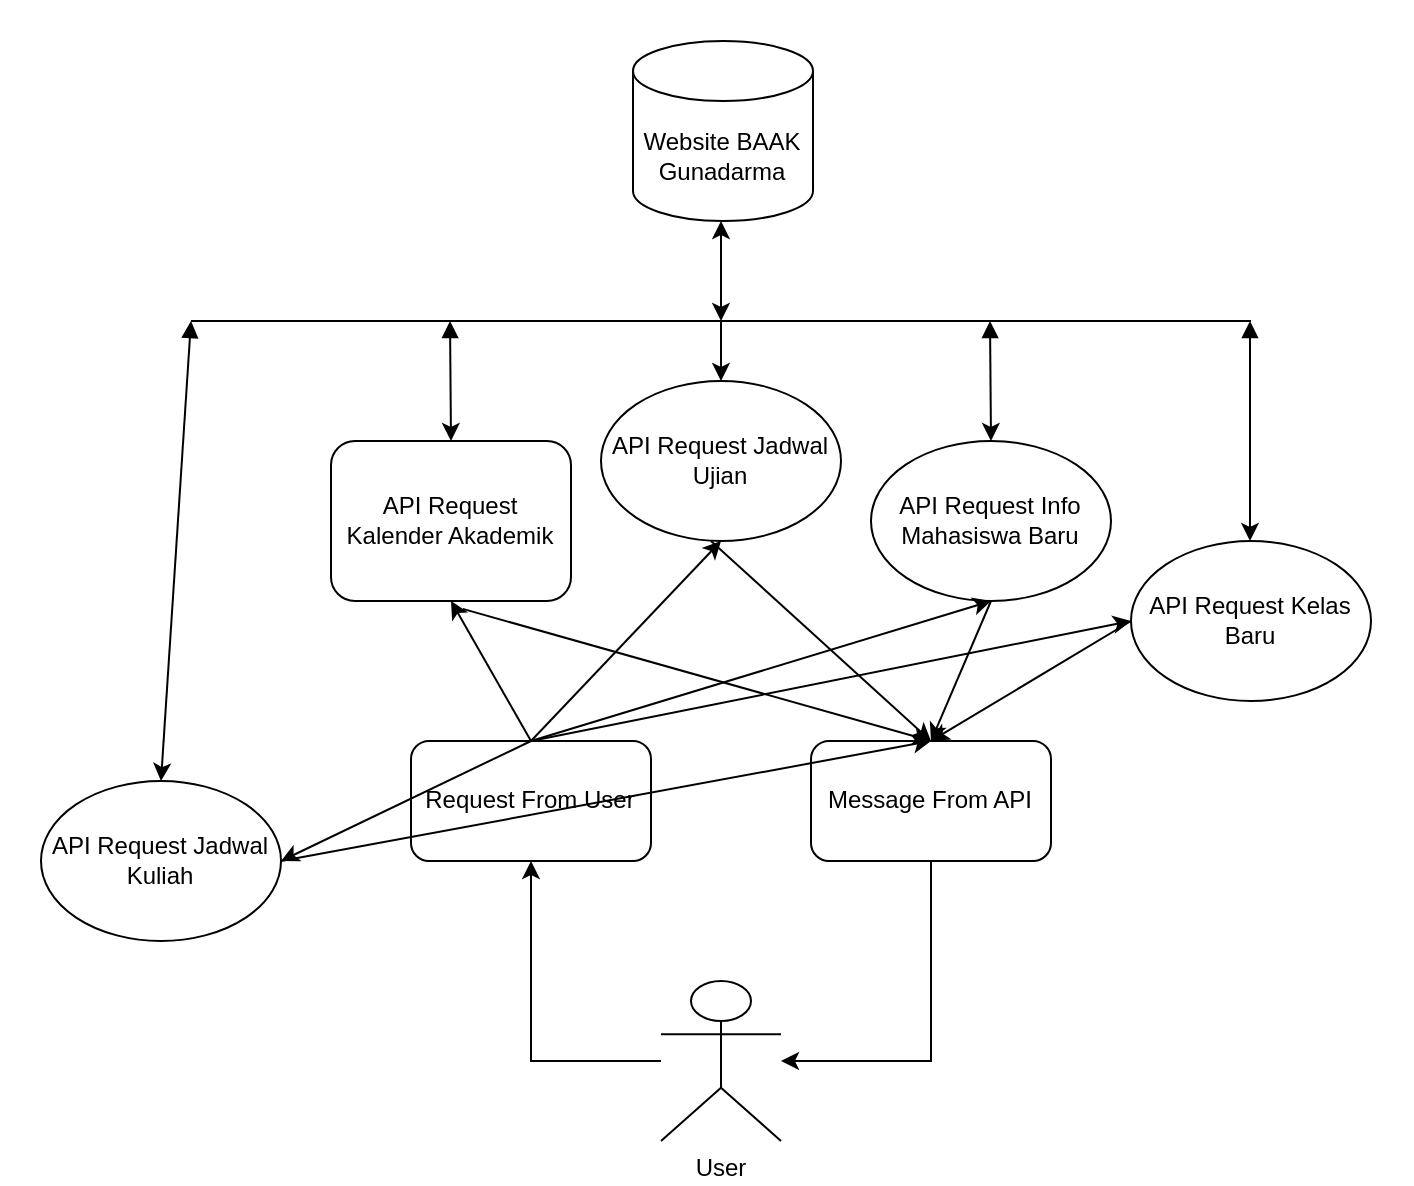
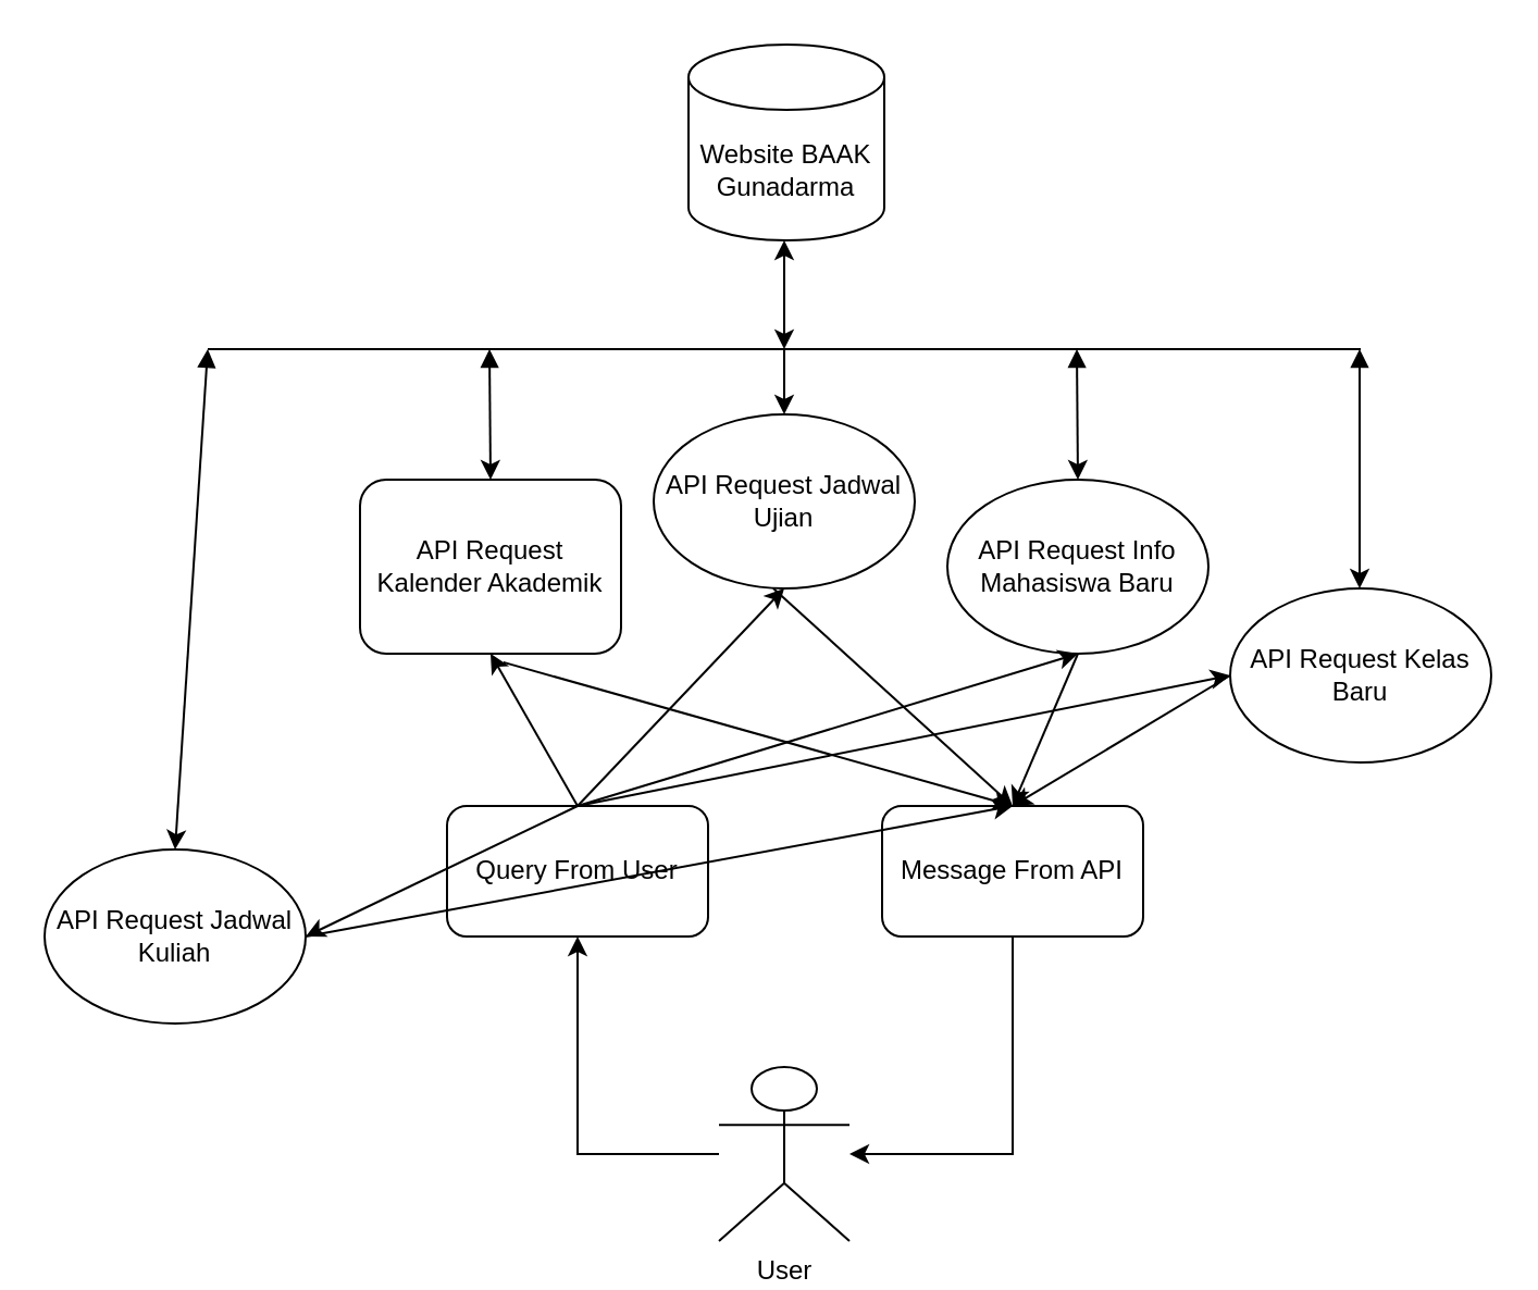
- <mxCell id="14" value="Request From User" style="rounded=1;whiteSpace=wrap;html=1;" vertex="1" parent="1"><mxGeometry x="205" y="370" width="120" height="60" as="geometry" /></mxCell>
+ <mxCell id="14" value="Query From User" style="rounded=1;whiteSpace=wrap;html=1;" vertex="1" parent="1"><mxGeometry x="205" y="370" width="120" height="60" as="geometry" /></mxCell>
